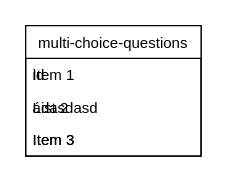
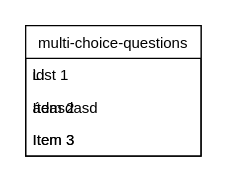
- <mxCell id="3" value="Item 1" style="text;strokeColor=none;fillColor=none;align=left;verticalAlign=top;spacingLeft=4;spacingRight=4;overflow=hidden;rotatable=0;points=[[0,0.5],[1,0.5]];portConstraint=eastwest;" vertex="1" parent="2"><mxGeometry y="26" width="140" height="26" as="geometry" /></mxCell>
+ <mxCell id="3" value="List 1" style="text;strokeColor=none;fillColor=none;align=left;verticalAlign=top;spacingLeft=4;spacingRight=4;overflow=hidden;rotatable=0;points=[[0,0.5],[1,0.5]];portConstraint=eastwest;" vertex="1" parent="2"><mxGeometry y="26" width="140" height="26" as="geometry" /></mxCell>
- <mxCell id="4" value="List 2" style="text;strokeColor=none;fillColor=none;align=left;verticalAlign=top;spacingLeft=4;spacingRight=4;overflow=hidden;rotatable=0;points=[[0,0.5],[1,0.5]];portConstraint=eastwest;" vertex="1" parent="2"><mxGeometry y="52" width="140" height="26" as="geometry" /></mxCell>
+ <mxCell id="4" value="Item 2" style="text;strokeColor=none;fillColor=none;align=left;verticalAlign=top;spacingLeft=4;spacingRight=4;overflow=hidden;rotatable=0;points=[[0,0.5],[1,0.5]];portConstraint=eastwest;" vertex="1" parent="2"><mxGeometry y="52" width="140" height="26" as="geometry" /></mxCell>
